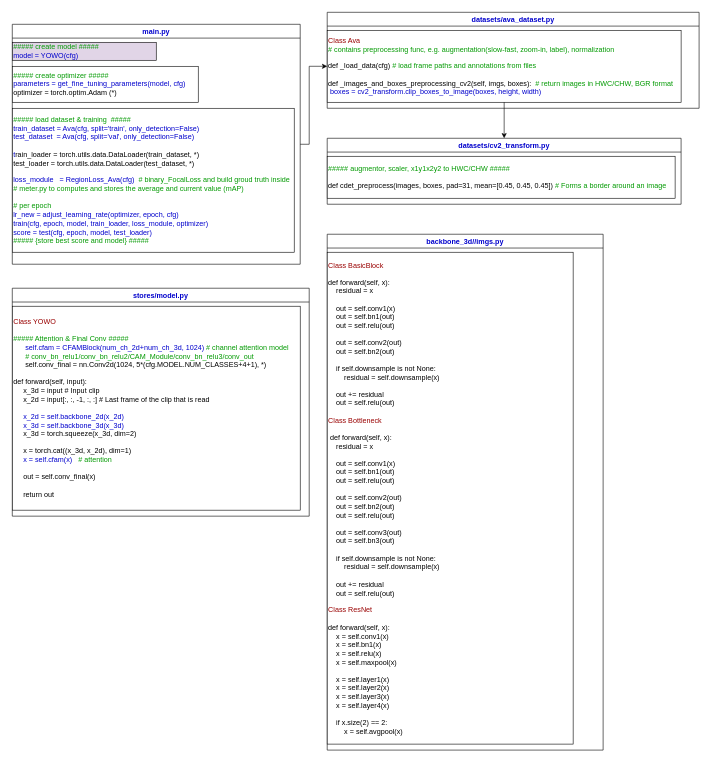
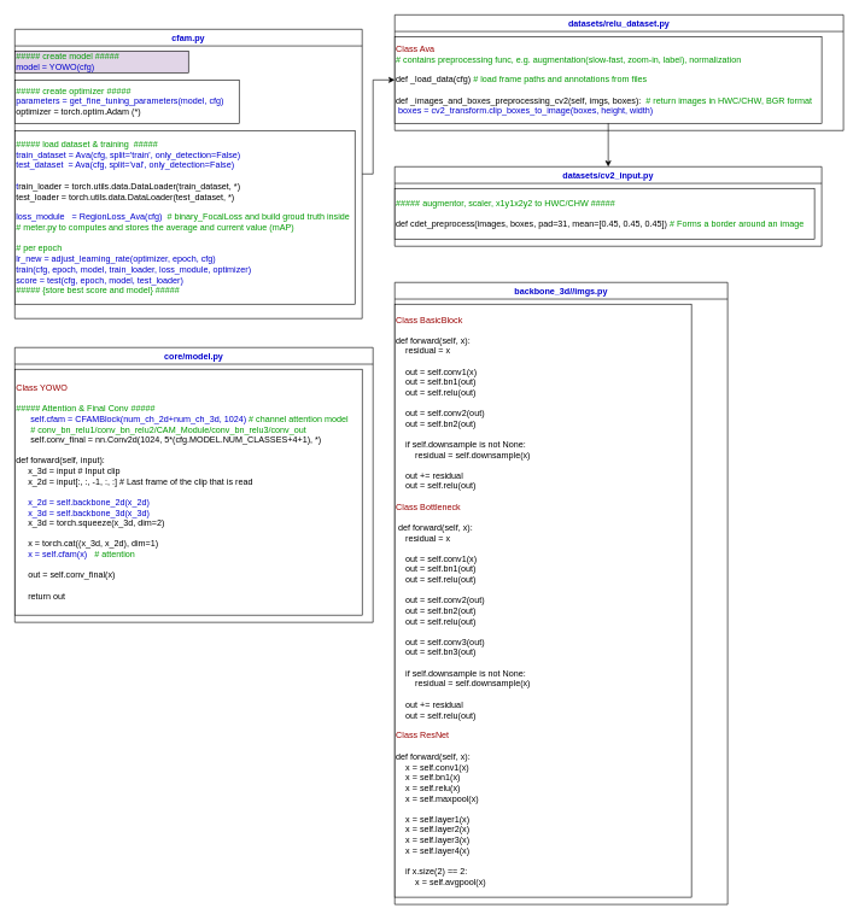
- <mxCell id="7" value="datasets/ava_dataset.py" style="swimlane;fontColor=#0000CC;" vertex="1" parent="1"><mxGeometry x="545" y="20" width="620" height="160" as="geometry" /></mxCell>
+ <mxCell id="7" value="datasets/relu_dataset.py" style="swimlane;fontColor=#0000CC;" vertex="1" parent="1"><mxGeometry x="545" y="20" width="620" height="160" as="geometry" /></mxCell>
- <mxCell id="3" value="main.py" style="swimlane;fontColor=#0000CC;" vertex="1" parent="1"><mxGeometry x="20" y="40" width="480" height="400" as="geometry" /></mxCell>
+ <mxCell id="3" value="cfam.py" style="swimlane;fontColor=#0000CC;" vertex="1" parent="1"><mxGeometry x="20" y="40" width="480" height="400" as="geometry" /></mxCell>
- <mxCell id="9" value="datasets/cv2_transform.py" style="swimlane;fontColor=#0000CC;" vertex="1" parent="1"><mxGeometry x="545" y="230" width="590" height="110" as="geometry" /></mxCell>
+ <mxCell id="9" value="datasets/cv2_input.py" style="swimlane;fontColor=#0000CC;" vertex="1" parent="1"><mxGeometry x="545" y="230" width="590" height="110" as="geometry" /></mxCell>
- <mxCell id="12" value="stores/model.py" style="swimlane;fontColor=#0000CC;" vertex="1" parent="1"><mxGeometry x="20" y="480" width="495" height="380" as="geometry" /></mxCell>
+ <mxCell id="12" value="core/model.py" style="swimlane;fontColor=#0000CC;" vertex="1" parent="1"><mxGeometry x="20" y="480" width="495" height="380" as="geometry" /></mxCell>
